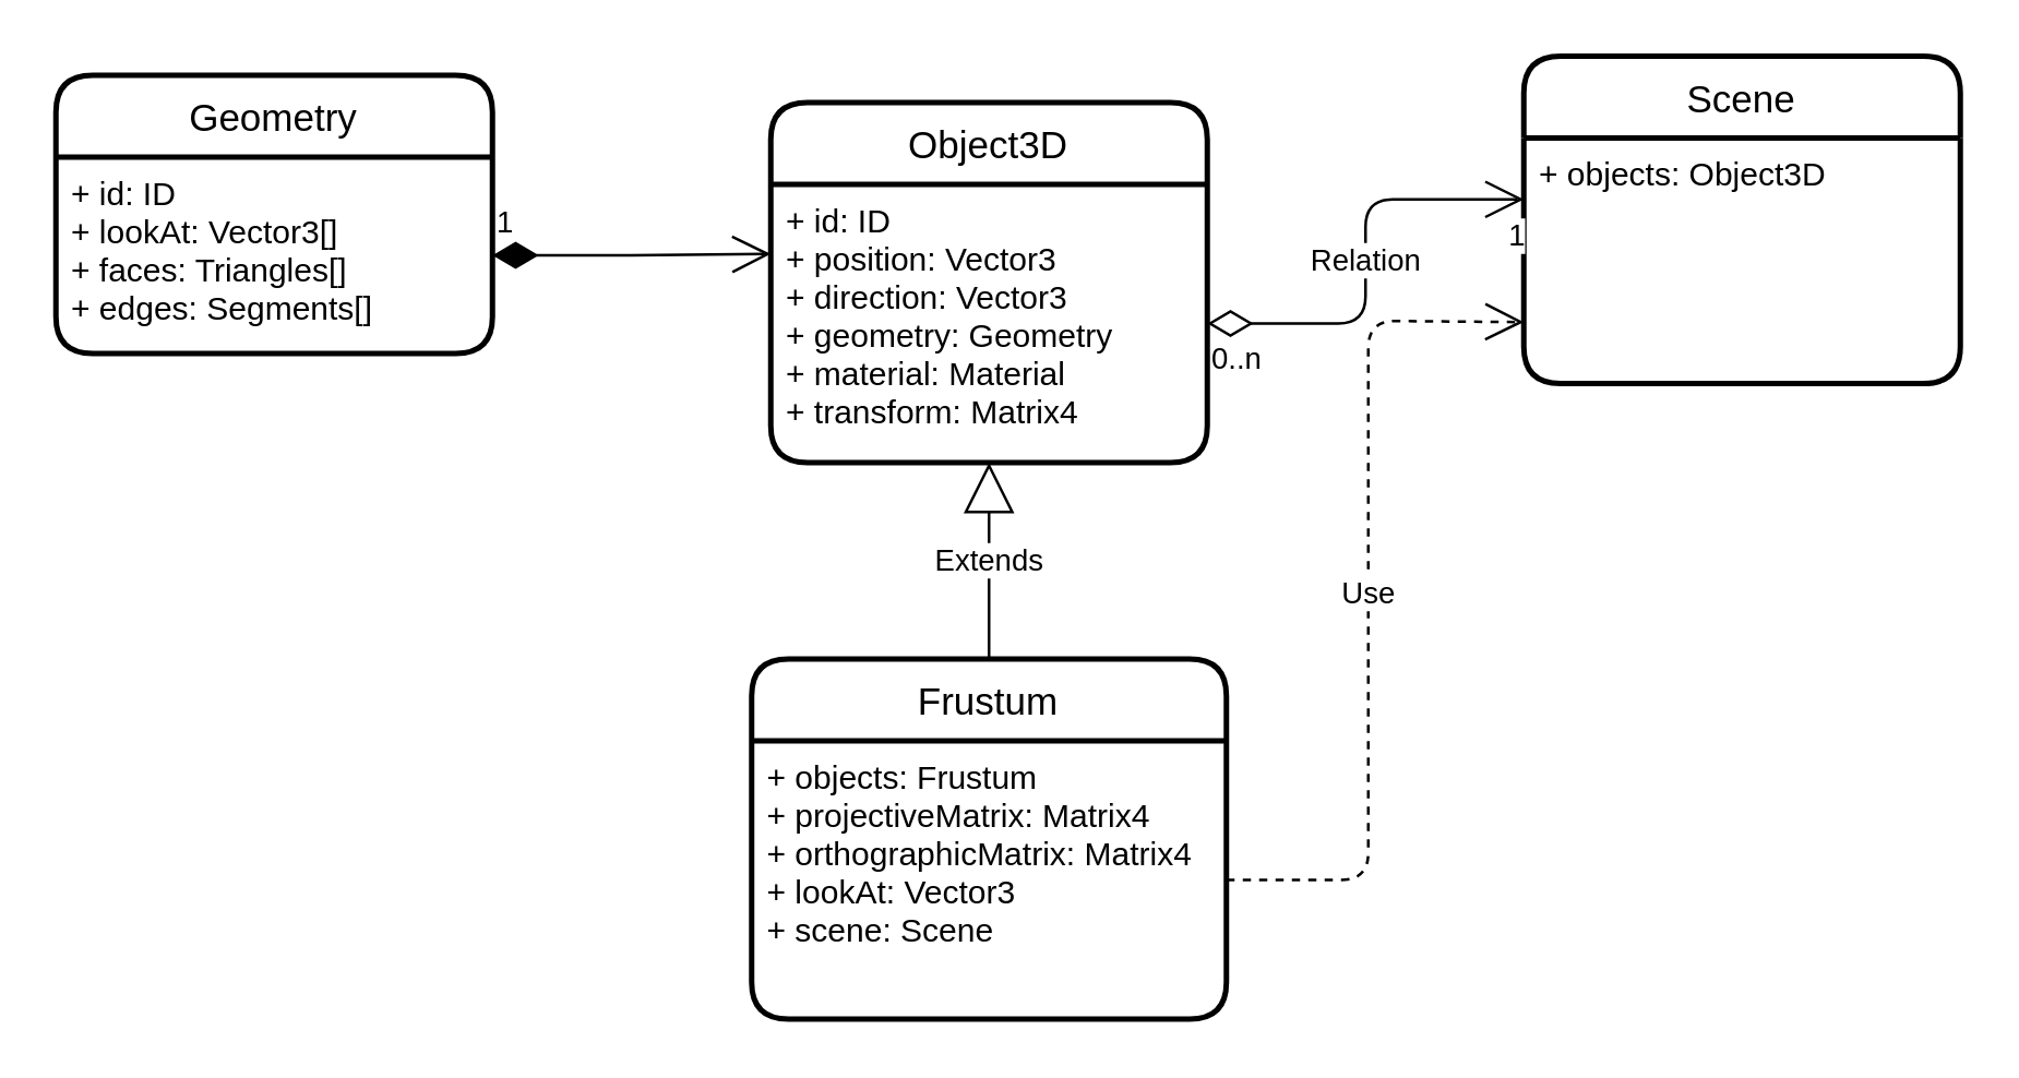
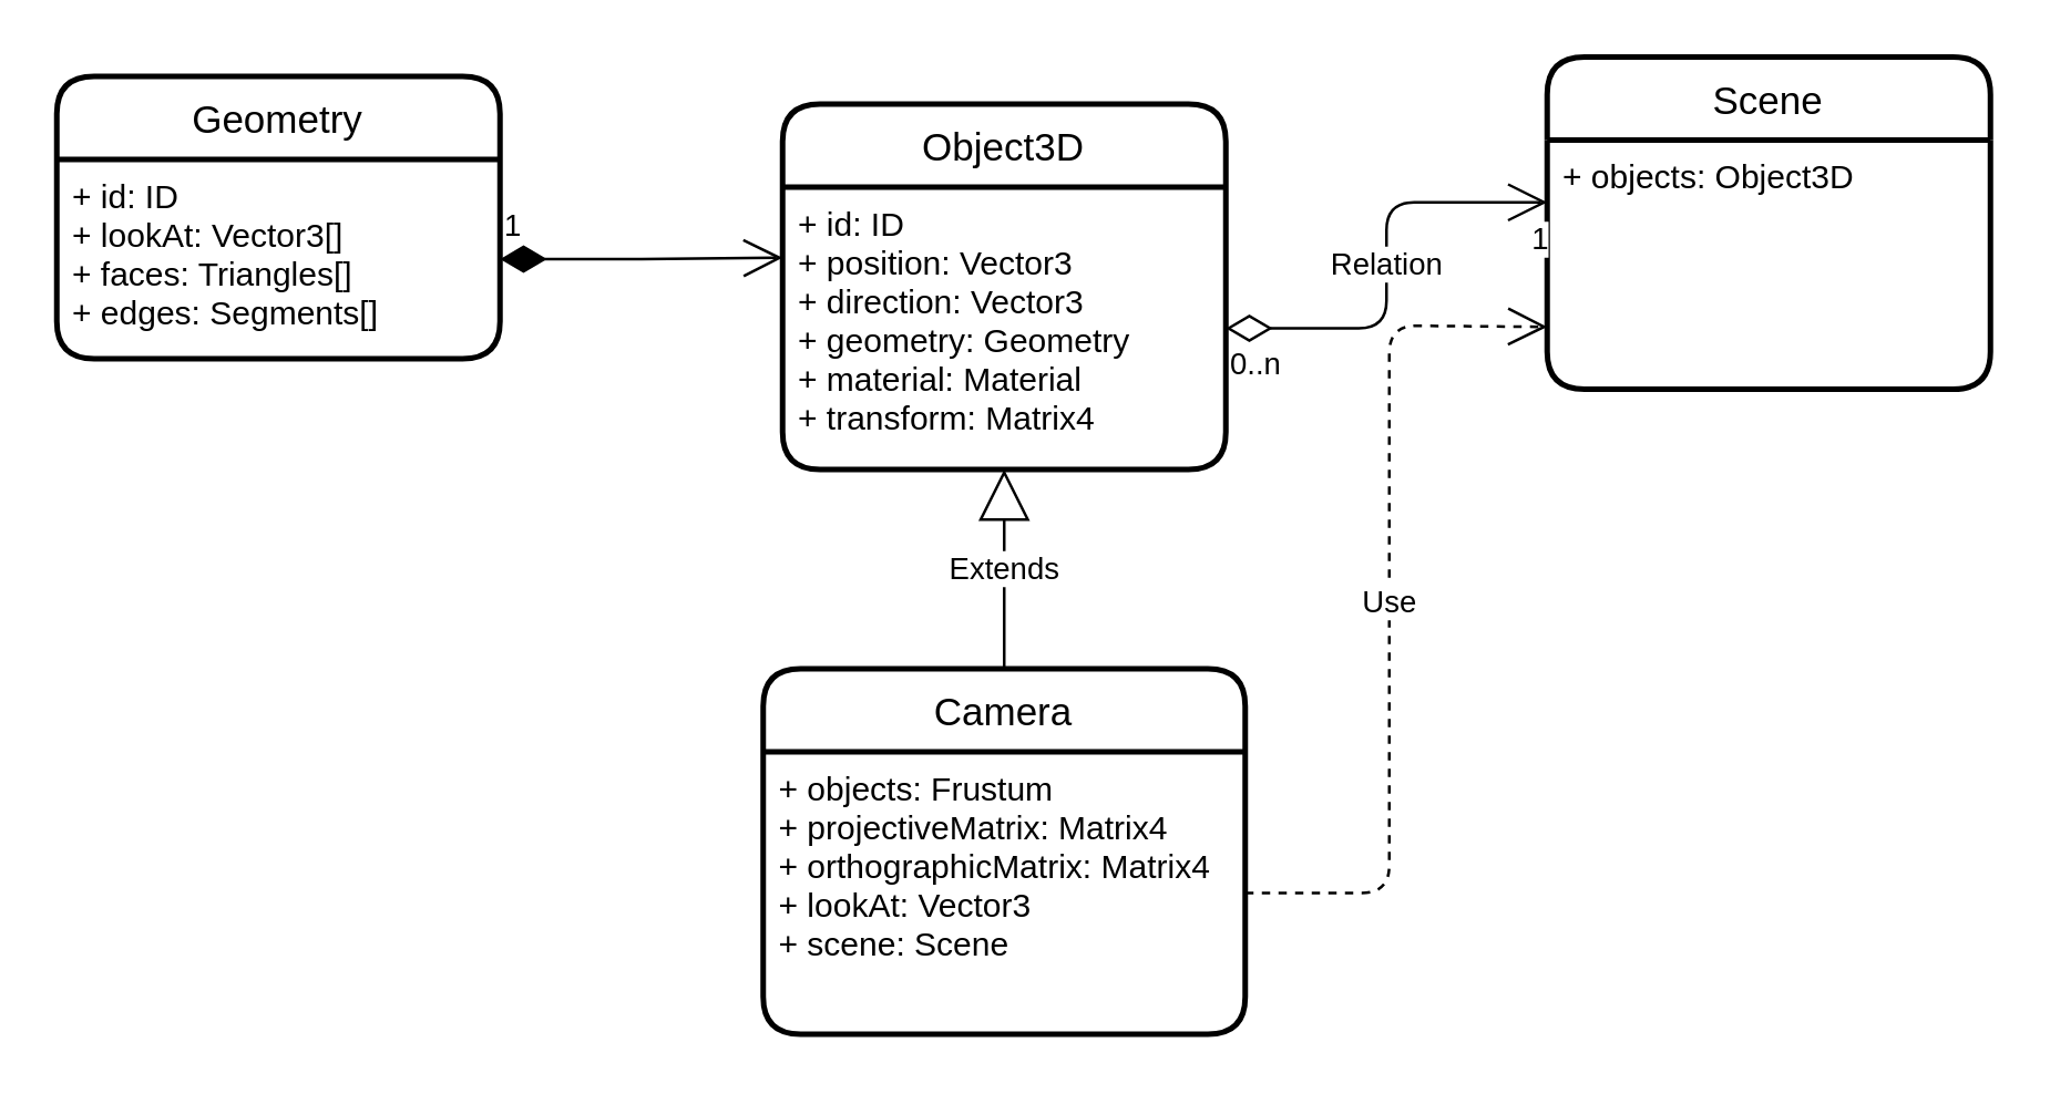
- <mxCell id="6" value="Frustum" style="swimlane;childLayout=stackLayout;horizontal=1;startSize=30;horizontalStack=0;rounded=1;fontSize=14;fontStyle=0;strokeWidth=2;resizeParent=0;resizeLast=1;shadow=0;dashed=0;align=center;" vertex="1" parent="1"><mxGeometry x="275" y="241" width="174" height="132" as="geometry"><mxRectangle x="160" y="329" width="62" height="30" as="alternateBounds" /></mxGeometry></mxCell>
+ <mxCell id="6" value="Camera" style="swimlane;childLayout=stackLayout;horizontal=1;startSize=30;horizontalStack=0;rounded=1;fontSize=14;fontStyle=0;strokeWidth=2;resizeParent=0;resizeLast=1;shadow=0;dashed=0;align=center;" vertex="1" parent="1"><mxGeometry x="275" y="241" width="174" height="132" as="geometry"><mxRectangle x="160" y="329" width="62" height="30" as="alternateBounds" /></mxGeometry></mxCell>
